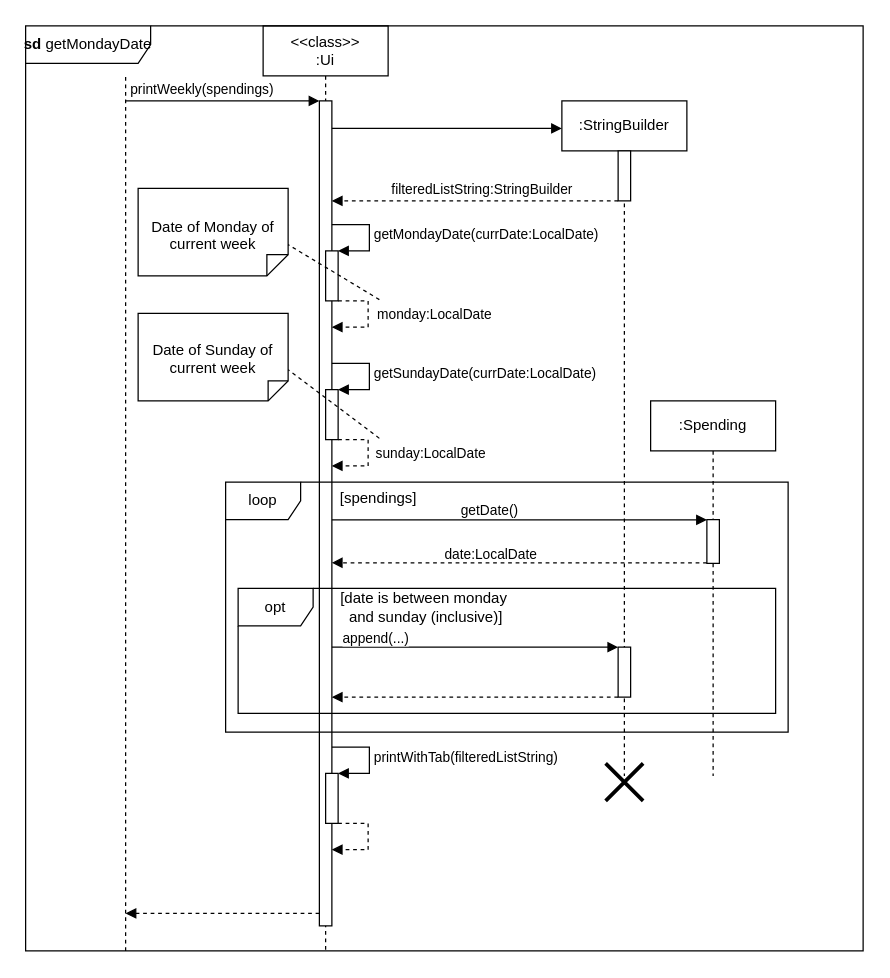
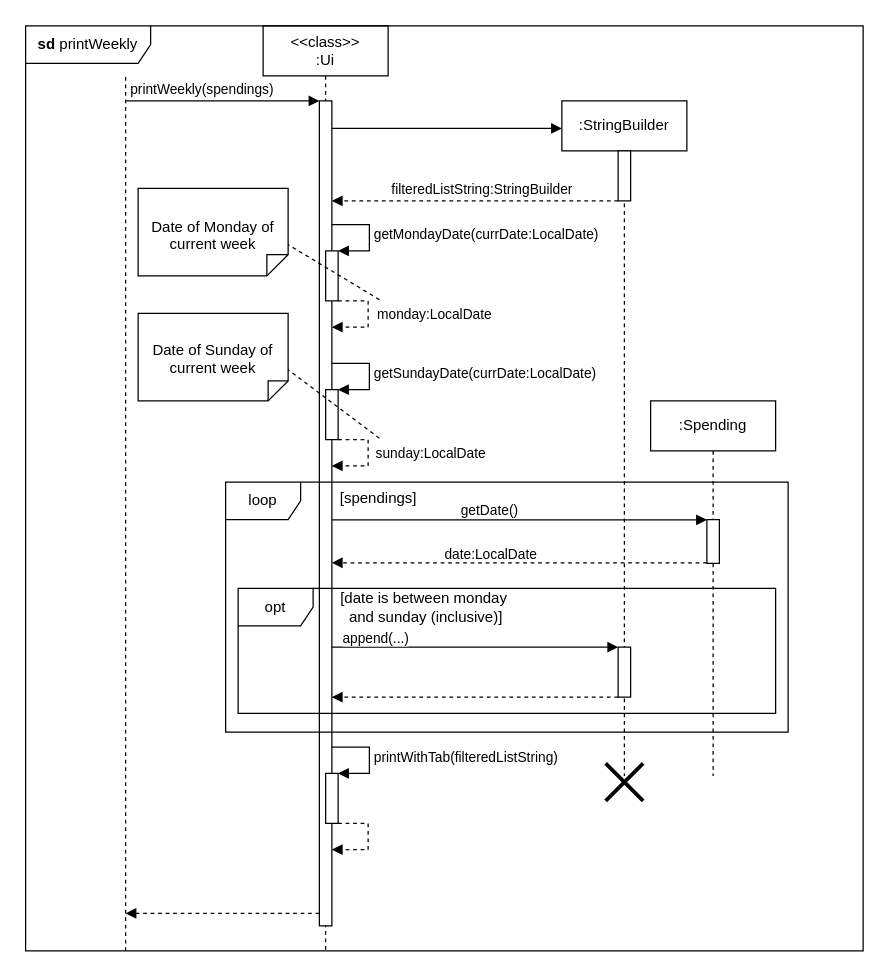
- <mxCell id="43" value="&lt;b&gt;sd&lt;/b&gt;&amp;nbsp;getMondayDate" style="shape=umlFrame;whiteSpace=wrap;html=1;pointerEvents=0;width=100;height=30;" vertex="1" parent="1"><mxGeometry x="20" y="20" width="670" height="740" as="geometry" /></mxCell>
+ <mxCell id="43" value="&lt;b&gt;sd&lt;/b&gt;&amp;nbsp;printWeekly" style="shape=umlFrame;whiteSpace=wrap;html=1;pointerEvents=0;width=100;height=30;" vertex="1" parent="1"><mxGeometry x="20" y="20" width="670" height="740" as="geometry" /></mxCell>
